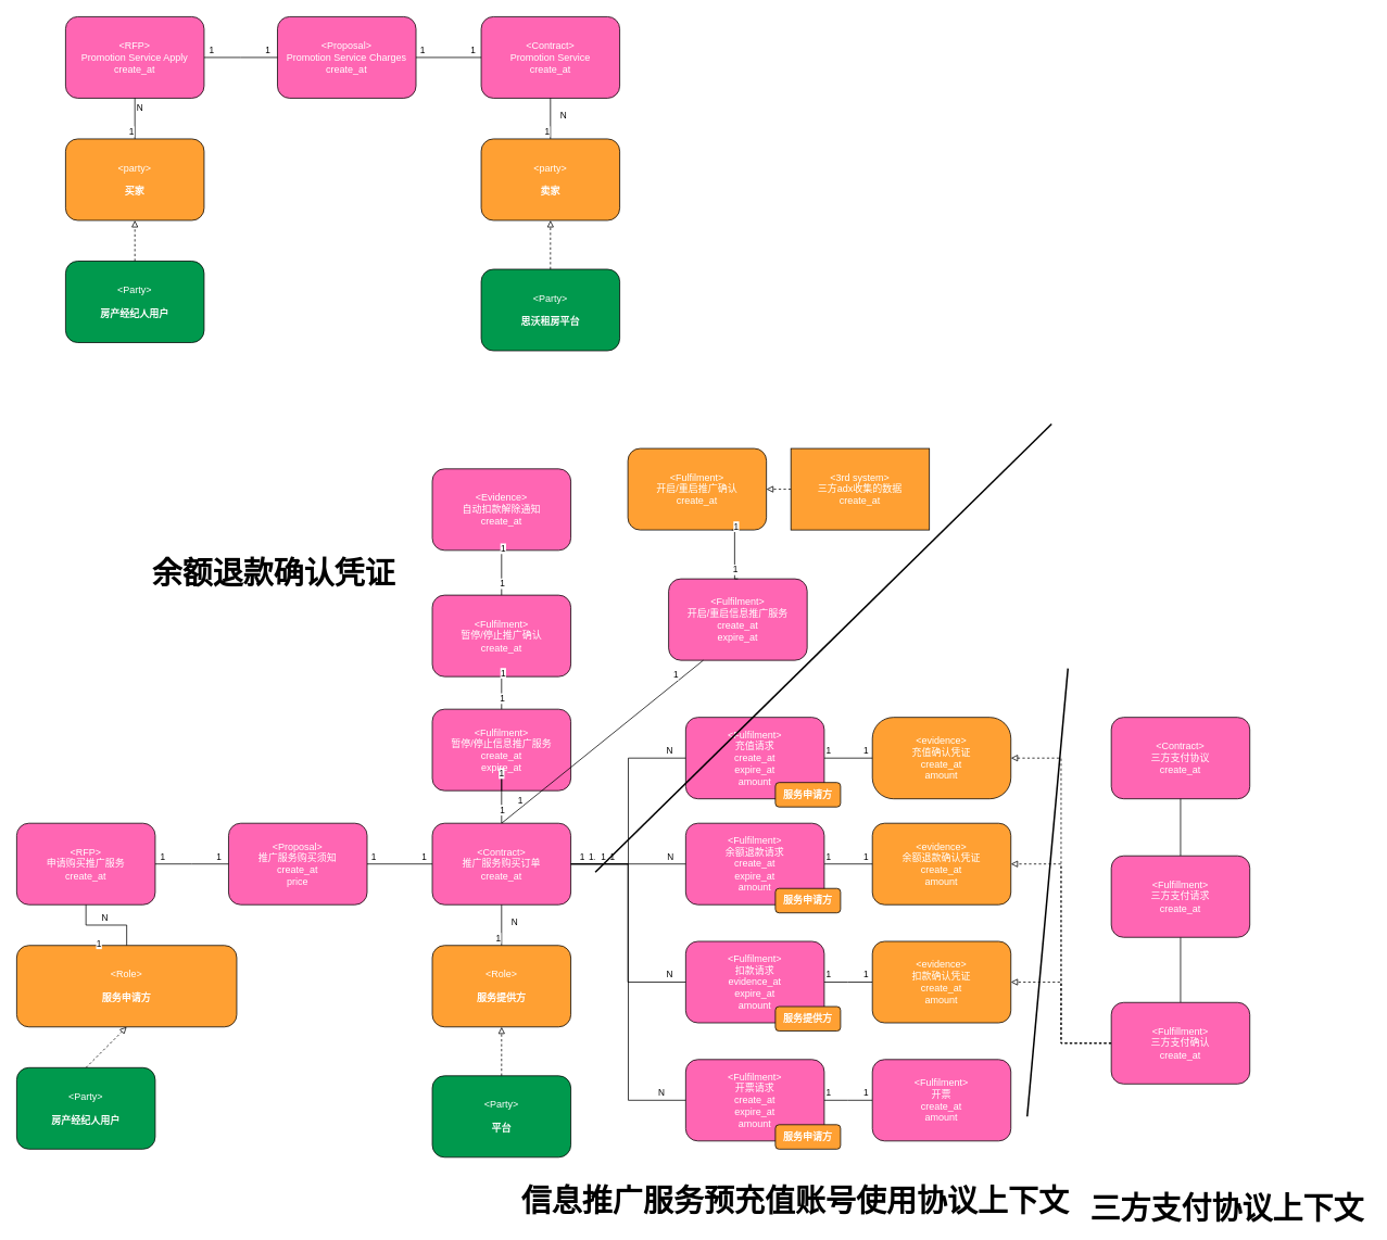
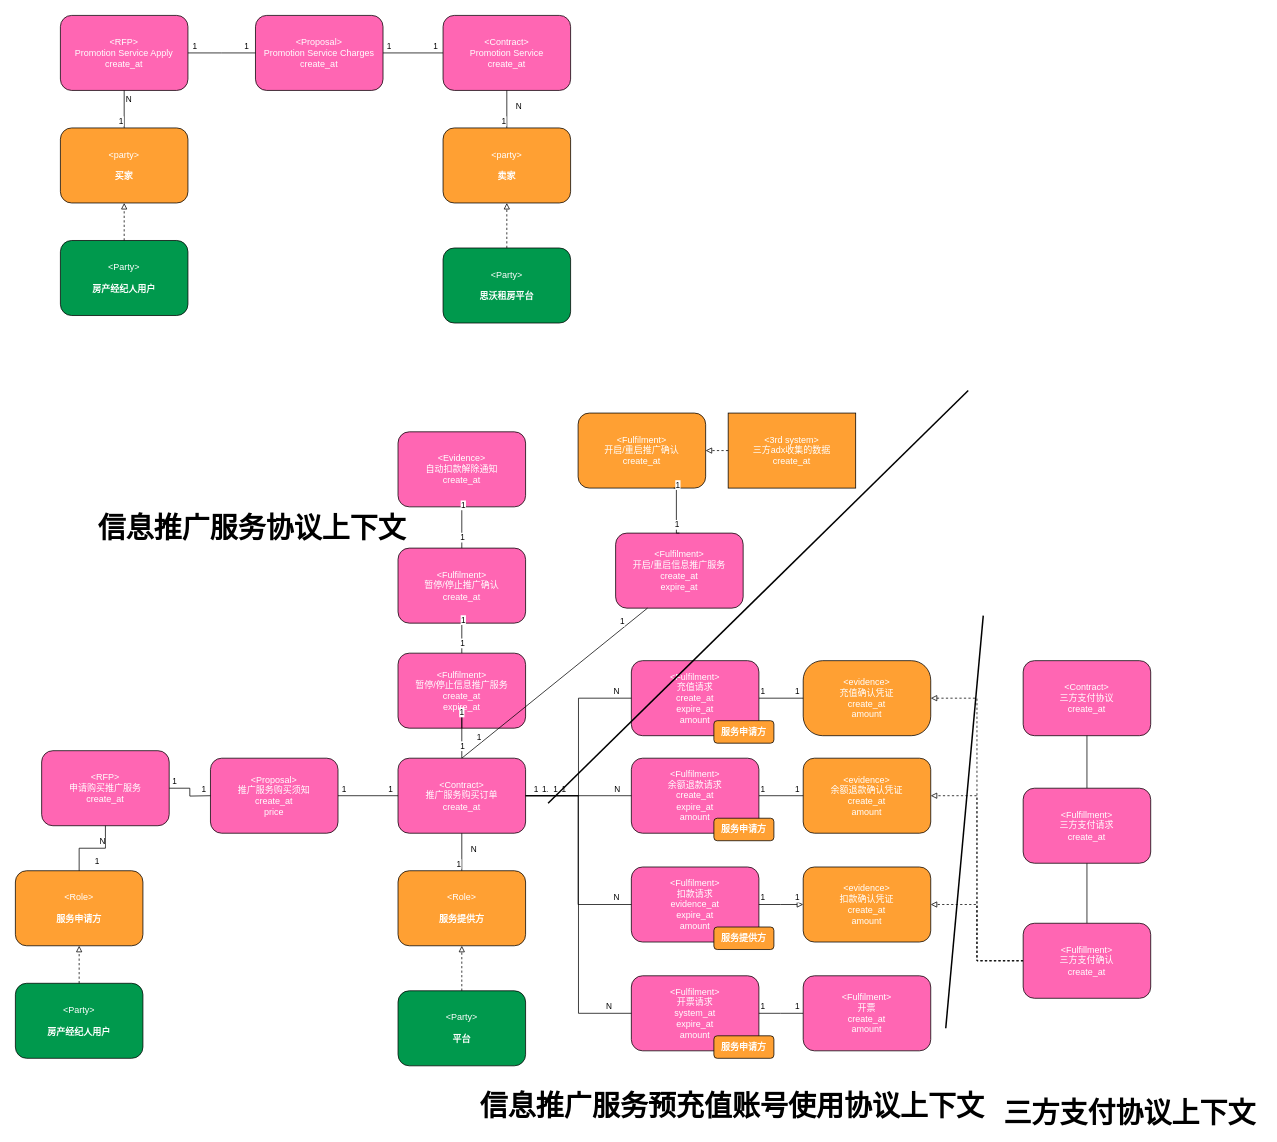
- <mxCell id="116" value="&lt;span id=&quot;docs-internal-guid-34931189-7fff-4843-f2a2-5530572dd627&quot;&gt;&lt;span style=&quot;font-size: 28pt ; font-family: &amp;#34;noto serif sc&amp;#34; , serif ; background-color: transparent ; font-weight: 900 ; vertical-align: baseline&quot;&gt;余额退款确认凭证&lt;/span&gt;&lt;/span&gt;" style="text;html=1;align=center;verticalAlign=middle;resizable=0;points=[];autosize=1;strokeColor=none;fillColor=none;" vertex="1" parent="1"><mxGeometry x="120" y="690" width="430" height="30" as="geometry" /></mxCell>
+ <mxCell id="116" value="&lt;span id=&quot;docs-internal-guid-34931189-7fff-4843-f2a2-5530572dd627&quot;&gt;&lt;span style=&quot;font-size: 28pt ; font-family: &amp;#34;noto serif sc&amp;#34; , serif ; background-color: transparent ; font-weight: 900 ; vertical-align: baseline&quot;&gt;信息推广服务协议上下文&lt;/span&gt;&lt;/span&gt;" style="text;html=1;align=center;verticalAlign=middle;resizable=0;points=[];autosize=1;strokeColor=none;fillColor=none;" vertex="1" parent="1"><mxGeometry x="120" y="690" width="430" height="30" as="geometry" /></mxCell>
- <mxCell id="64" value="&lt;font color=&quot;#ffffff&quot;&gt;&amp;lt;RFP&amp;gt;&lt;br&gt;申请购买推广服务&lt;br&gt;create_at&lt;br&gt;&lt;/font&gt;" style="rounded=1;whiteSpace=wrap;html=1;fillColor=#FF66B3;noLabel=0;comic=0;recursiveResize=1;" parent="1" vertex="1"><mxGeometry x="20" y="1010" width="170" height="100" as="geometry" /></mxCell>
+ <mxCell id="64" value="&lt;font color=&quot;#ffffff&quot;&gt;&amp;lt;RFP&amp;gt;&lt;br&gt;申请购买推广服务&lt;br&gt;create_at&lt;br&gt;&lt;/font&gt;" style="rounded=1;whiteSpace=wrap;html=1;fillColor=#FF66B3;noLabel=0;comic=0;recursiveResize=1;" parent="1" vertex="1"><mxGeometry x="55" y="1000" width="170" height="100" as="geometry" /></mxCell>
- <mxCell id="53" style="edgeStyle=orthogonalEdgeStyle;rounded=0;orthogonalLoop=1;jettySize=auto;html=1;exitX=1;exitY=0.5;exitDx=0;exitDy=0;endArrow=none;endFill=0;entryX=0;entryY=0.5;entryDx=0;entryDy=0;" parent="1" source="46" target="76" edge="1"><mxGeometry relative="1" as="geometry"><mxPoint x="740.97" y="1215" as="sourcePoint" /><mxPoint x="1030" y="1335" as="targetPoint" /><Array as="points"><mxPoint x="1040" y="1205" /><mxPoint x="1040" y="1205" /></Array></mxGeometry></mxCell>
+ <mxCell id="53" style="edgeStyle=orthogonalEdgeStyle;rounded=0;orthogonalLoop=1;jettySize=auto;html=1;exitX=1;exitY=0.5;exitDx=0;exitDy=0;endArrow=block;endFill=0;entryX=0;entryY=0.5;entryDx=0;entryDy=0;" parent="1" source="46" target="76" edge="1"><mxGeometry relative="1" as="geometry"><mxPoint x="740.97" y="1215" as="sourcePoint" /><mxPoint x="1030" y="1335" as="targetPoint" /><Array as="points"><mxPoint x="1040" y="1205" /><mxPoint x="1040" y="1205" /></Array></mxGeometry></mxCell>
- <mxCell id="58" value="&lt;font color=&quot;#ffffff&quot;&gt;&amp;lt;Role&amp;gt;&lt;br&gt;&lt;br&gt;&lt;b&gt;服务申请方&lt;/b&gt;&lt;br&gt;&lt;/font&gt;" style="rounded=1;whiteSpace=wrap;html=1;noLabel=0;comic=0;recursiveResize=1;fillColor=#FFA033;" parent="1" vertex="1"><mxGeometry x="20" y="1160" width="270" height="100" as="geometry" /></mxCell>
+ <mxCell id="58" value="&lt;font color=&quot;#ffffff&quot;&gt;&amp;lt;Role&amp;gt;&lt;br&gt;&lt;br&gt;&lt;b&gt;服务申请方&lt;/b&gt;&lt;br&gt;&lt;/font&gt;" style="rounded=1;whiteSpace=wrap;html=1;noLabel=0;comic=0;recursiveResize=1;fillColor=#FFA033;" parent="1" vertex="1"><mxGeometry x="20" y="1160" width="170" height="100" as="geometry" /></mxCell>
- <mxCell id="94" value="&lt;font color=&quot;#ffffff&quot;&gt;&amp;lt;Fulfilment&amp;gt;&lt;br&gt;开票请求&lt;br&gt;create_at&lt;br&gt;expire_at&lt;br&gt;amount&lt;br&gt;&lt;/font&gt;" style="rounded=1;whiteSpace=wrap;html=1;fillColor=#FF66B3;noLabel=0;comic=0;recursiveResize=1;" parent="1" vertex="1"><mxGeometry x="840.97" y="1300" width="170" height="100" as="geometry" /></mxCell>
+ <mxCell id="94" value="&lt;font color=&quot;#ffffff&quot;&gt;&amp;lt;Fulfilment&amp;gt;&lt;br&gt;开票请求&lt;br&gt;system_at&lt;br&gt;expire_at&lt;br&gt;amount&lt;br&gt;&lt;/font&gt;" style="rounded=1;whiteSpace=wrap;html=1;fillColor=#FF66B3;noLabel=0;comic=0;recursiveResize=1;" parent="1" vertex="1"><mxGeometry x="840.97" y="1300" width="170" height="100" as="geometry" /></mxCell>
